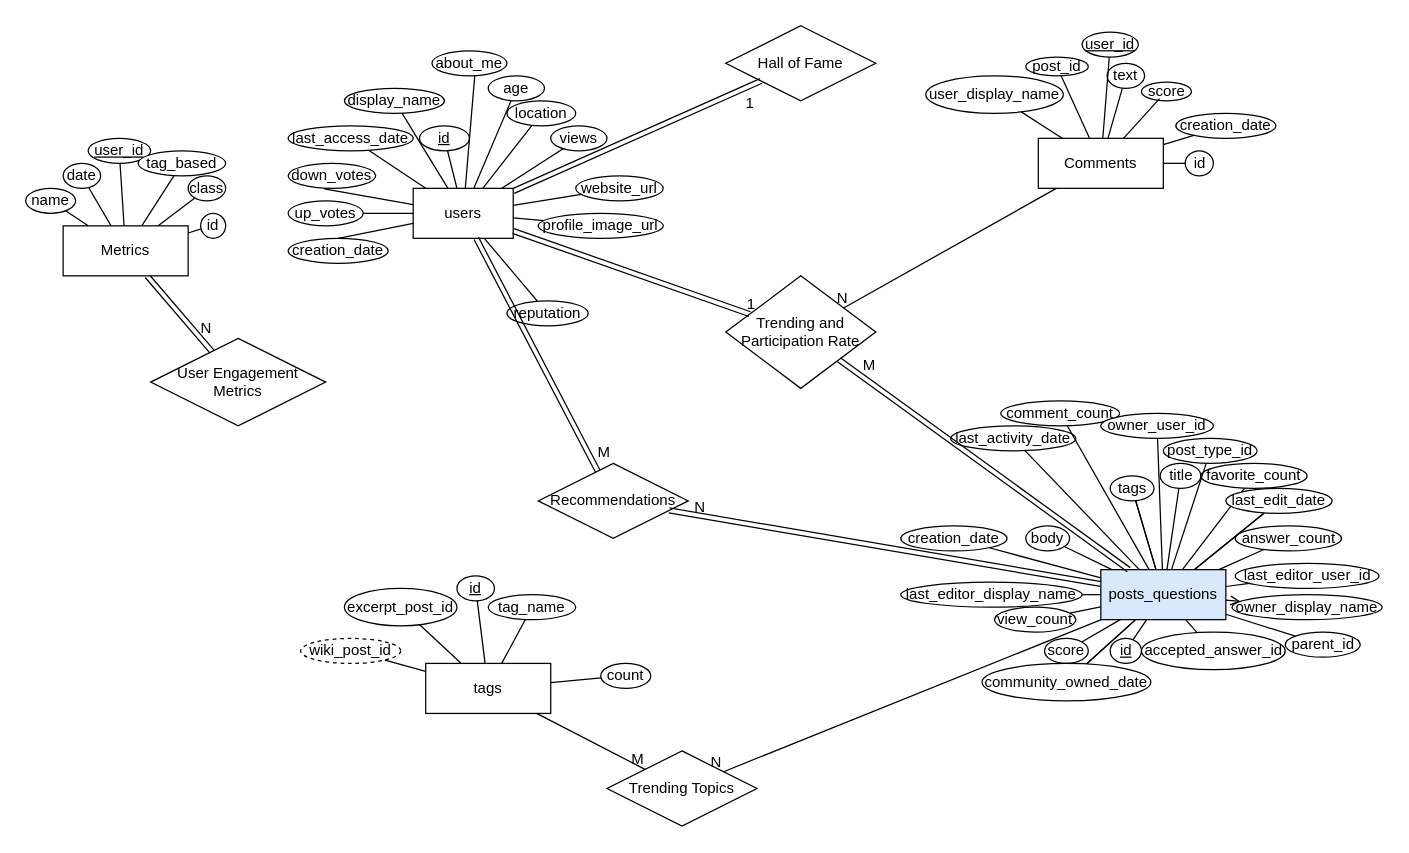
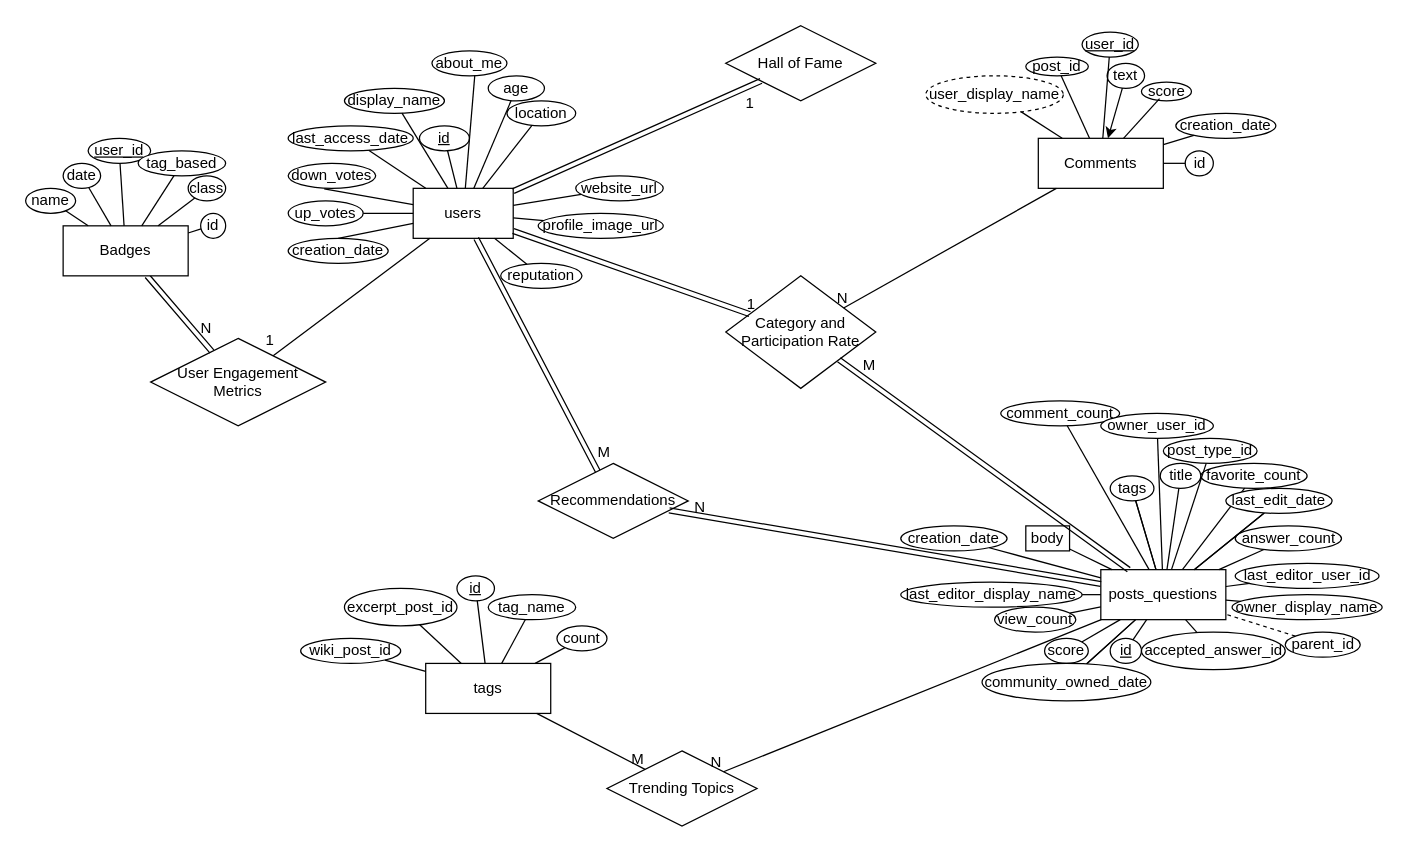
- <mxCell id="8" value="user_display_name" style="ellipse;whiteSpace=wrap;html=1;align=center;" vertex="1" parent="1"><mxGeometry x="740" y="60" width="110" height="30" as="geometry" /></mxCell>
+ <mxCell id="8" value="user_display_name" style="ellipse;whiteSpace=wrap;html=1;align=center;dashed=1;" vertex="1" parent="1"><mxGeometry x="740" y="60" width="110" height="30" as="geometry" /></mxCell>
- <mxCell id="67" value="" style="endArrow=none;html=1;rounded=0;" edge="1" parent="1" source="3" target="2"><mxGeometry relative="1" as="geometry"><mxPoint x="1220" y="575" as="sourcePoint" /><mxPoint x="1380" y="575" as="targetPoint" /></mxGeometry></mxCell>
+ <mxCell id="67" value="" style="endArrow=classic;html=1;rounded=0;" edge="1" parent="1" source="3" target="2"><mxGeometry relative="1" as="geometry"><mxPoint x="1220" y="575" as="sourcePoint" /><mxPoint x="1380" y="575" as="targetPoint" /></mxGeometry></mxCell>
- <mxCell id="45" value="views" style="ellipse;whiteSpace=wrap;html=1;align=center;" vertex="1" parent="1"><mxGeometry x="440" y="100" width="45" height="20" as="geometry" /></mxCell>
- <mxCell id="59" value="" style="endArrow=none;html=1;rounded=0;" edge="1" parent="1" source="45" target="34"><mxGeometry relative="1" as="geometry"><mxPoint x="720" y="30" as="sourcePoint" /><mxPoint x="880" y="30" as="targetPoint" /></mxGeometry></mxCell>
- <mxCell id="113" value="Metrics" style="whiteSpace=wrap;html=1;align=center;" vertex="1" parent="1"><mxGeometry x="50" y="180" width="100" height="40" as="geometry" /></mxCell>
+ <mxCell id="113" value="Badges" style="whiteSpace=wrap;html=1;align=center;" vertex="1" parent="1"><mxGeometry x="50" y="180" width="100" height="40" as="geometry" /></mxCell>
+ <mxCell id="109" value="" style="endArrow=none;html=1;rounded=0;" edge="1" parent="1" source="34" target="100"><mxGeometry relative="1" as="geometry"><mxPoint x="650" y="240" as="sourcePoint" /><mxPoint x="650" y="280" as="targetPoint" /></mxGeometry></mxCell>
+ <mxCell id="110" value="1" style="resizable=0;html=1;whiteSpace=wrap;align=right;verticalAlign=bottom;" connectable="0" vertex="1" parent="109"><mxGeometry x="1" relative="1" as="geometry"><mxPoint x="2" y="-4" as="offset" /></mxGeometry></mxCell>
- <mxCell id="42" value="reputation" style="ellipse;whiteSpace=wrap;html=1;align=center;" vertex="1" parent="1"><mxGeometry x="405" y="240" width="65" height="20" as="geometry" /></mxCell>
+ <mxCell id="42" value="reputation" style="ellipse;whiteSpace=wrap;html=1;align=center;" vertex="1" parent="1"><mxGeometry x="400" y="210" width="65" height="20" as="geometry" /></mxCell>
- <mxCell id="130" value="Trending and Participation Rate" style="shape=rhombus;perimeter=rhombusPerimeter;whiteSpace=wrap;html=1;align=center;" vertex="1" parent="1"><mxGeometry x="580" y="220" width="120" height="90" as="geometry" /></mxCell>
+ <mxCell id="130" value="Category and Participation Rate" style="shape=rhombus;perimeter=rhombusPerimeter;whiteSpace=wrap;html=1;align=center;" vertex="1" parent="1"><mxGeometry x="580" y="220" width="120" height="90" as="geometry" /></mxCell>
- <mxCell id="19" value="last_activity_date" style="ellipse;whiteSpace=wrap;html=1;align=center;" vertex="1" parent="1"><mxGeometry x="760" y="340" width="100" height="20" as="geometry" /></mxCell>
- <mxCell id="85" value="" style="endArrow=none;html=1;rounded=0;" edge="1" parent="1" source="19" target="10"><mxGeometry relative="1" as="geometry"><mxPoint x="790" y="170" as="sourcePoint" /><mxPoint x="950" y="170" as="targetPoint" /></mxGeometry></mxCell>
- <mxCell id="13" value="body" style="ellipse;whiteSpace=wrap;html=1;align=center;" vertex="1" parent="1"><mxGeometry x="820" y="420" width="35" height="20" as="geometry" /></mxCell>
+ <mxCell id="13" value="body" style="whiteSpace=wrap;html=1;align=center;rounded=0;" vertex="1" parent="1"><mxGeometry x="820" y="420" width="35" height="20" as="geometry" /></mxCell>
- <mxCell id="10" value="posts_questions" style="whiteSpace=wrap;html=1;align=center;fillColor=#dae8fc;" vertex="1" parent="1"><mxGeometry x="880" y="455" width="100" height="40" as="geometry" /></mxCell>
+ <mxCell id="10" value="posts_questions" style="whiteSpace=wrap;html=1;align=center;" vertex="1" parent="1"><mxGeometry x="880" y="455" width="100" height="40" as="geometry" /></mxCell>
- <mxCell id="92" value="" style="endArrow=open;html=1;rounded=0;" edge="1" parent="1" source="10" target="22"><mxGeometry relative="1" as="geometry"><mxPoint x="910" y="230" as="sourcePoint" /><mxPoint x="1070" y="230" as="targetPoint" /></mxGeometry></mxCell>
+ <mxCell id="92" value="" style="endArrow=none;html=1;rounded=0;" edge="1" parent="1" source="10" target="22"><mxGeometry relative="1" as="geometry"><mxPoint x="910" y="230" as="sourcePoint" /><mxPoint x="1070" y="230" as="targetPoint" /></mxGeometry></mxCell>
- <mxCell id="88" value="" style="endArrow=none;html=1;rounded=0;" edge="1" parent="1" source="24" target="10"><mxGeometry relative="1" as="geometry"><mxPoint x="790" y="230" as="sourcePoint" /><mxPoint x="950" y="230" as="targetPoint" /></mxGeometry></mxCell>
+ <mxCell id="88" value="" style="endArrow=none;html=1;rounded=0;dashed=1;" edge="1" parent="1" source="24" target="10"><mxGeometry relative="1" as="geometry"><mxPoint x="790" y="230" as="sourcePoint" /><mxPoint x="950" y="230" as="targetPoint" /></mxGeometry></mxCell>
- <mxCell id="33" value="wiki_post_id" style="ellipse;whiteSpace=wrap;html=1;align=center;dashed=1;" vertex="1" parent="1"><mxGeometry x="240" y="510" width="80" height="20" as="geometry" /></mxCell>
+ <mxCell id="33" value="wiki_post_id" style="ellipse;whiteSpace=wrap;html=1;align=center;" vertex="1" parent="1"><mxGeometry x="240" y="510" width="80" height="20" as="geometry" /></mxCell>
- <mxCell id="31" value="count" style="ellipse;whiteSpace=wrap;html=1;align=center;" vertex="1" parent="1"><mxGeometry x="480" y="530" width="40" height="20" as="geometry" /></mxCell>
+ <mxCell id="31" value="count" style="ellipse;whiteSpace=wrap;html=1;align=center;" vertex="1" parent="1"><mxGeometry x="445" y="500" width="40" height="20" as="geometry" /></mxCell>
